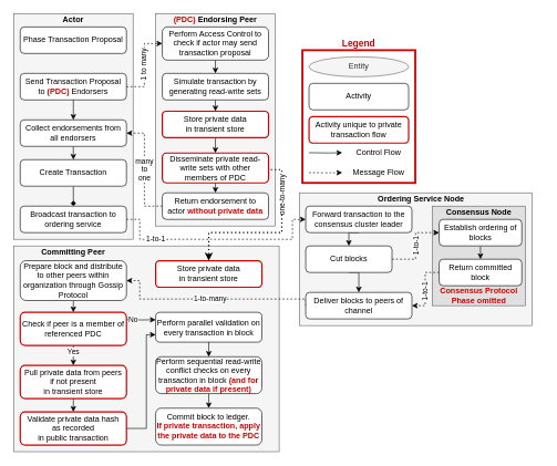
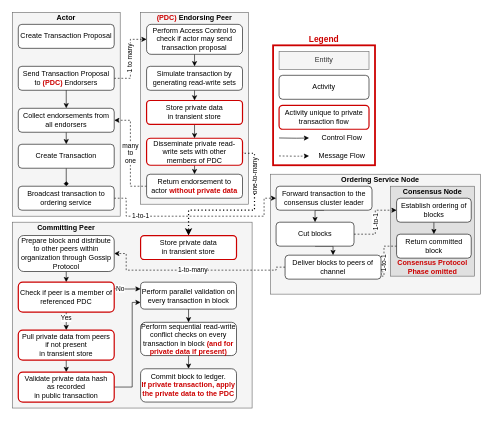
- <mxCell id="6" value="Phase Transaction Proposal" style="rounded=1;whiteSpace=wrap;html=1;" parent="1" vertex="1"><mxGeometry x="30" y="40" width="160" height="40" as="geometry" /></mxCell>
+ <mxCell id="6" value="Create Transaction Proposal" style="rounded=1;whiteSpace=wrap;html=1;" parent="1" vertex="1"><mxGeometry x="30" y="40" width="160" height="40" as="geometry" /></mxCell>
- <mxCell id="53" value="Entity" style="ellipse;whiteSpace=wrap;html=1;fillColor=#f5f5f5;strokeColor=#666666;fontColor=#333333;" parent="1" vertex="1"><mxGeometry x="465" y="85" width="150" height="30" as="geometry" /></mxCell>
+ <mxCell id="53" value="Entity" style="rounded=0;whiteSpace=wrap;html=1;fillColor=#f5f5f5;strokeColor=#666666;fontColor=#333333;" parent="1" vertex="1"><mxGeometry x="465" y="85" width="150" height="30" as="geometry" /></mxCell>
- <mxCell id="33" value="Deliver blocks to peers of channel" style="rounded=1;whiteSpace=wrap;html=1;" parent="1" vertex="1"><mxGeometry x="460" y="440" width="160" height="40" as="geometry" /></mxCell>
+ <mxCell id="33" value="Deliver blocks to peers of channel" style="rounded=1;whiteSpace=wrap;html=1;" parent="1" vertex="1"><mxGeometry x="475" y="425" width="160" height="40" as="geometry" /></mxCell>
